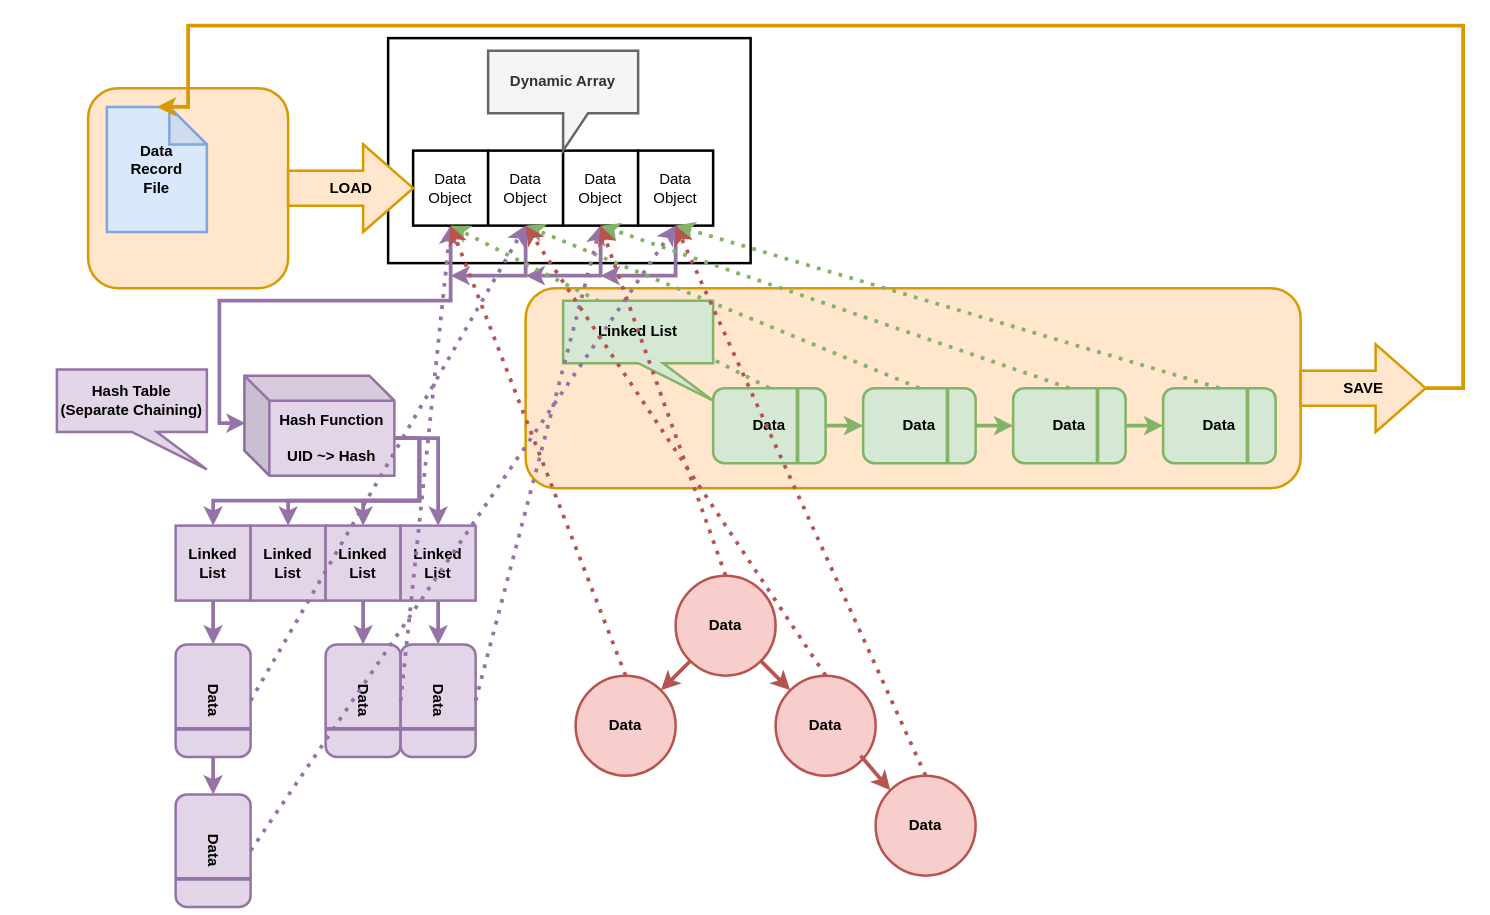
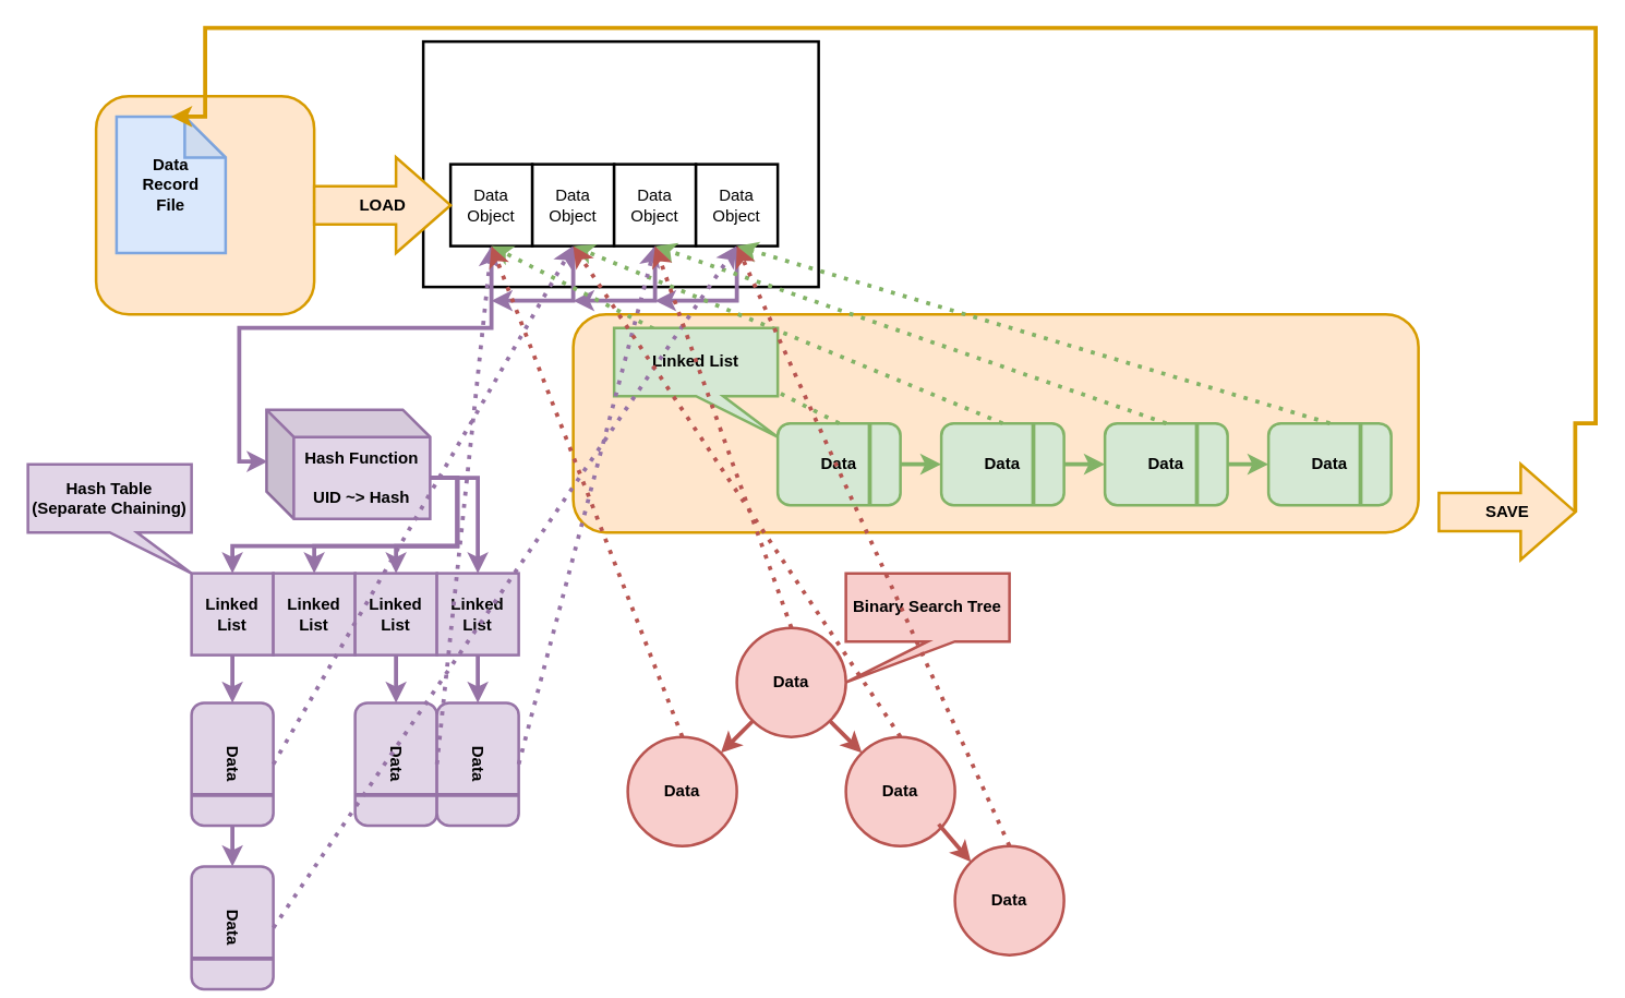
- <mxCell id="15" value="&lt;b&gt;Dynamic Array&lt;/b&gt;" style="shape=callout;whiteSpace=wrap;html=1;perimeter=calloutPerimeter;strokeColor=#666666;strokeWidth=2;fillColor=#f5f5f5;fontColor=#333333;" parent="1" vertex="1"><mxGeometry x="390" y="40" width="120" height="80" as="geometry" /></mxCell>
- <mxCell id="34" value="&lt;b&gt;SAVE&lt;/b&gt;" style="html=1;shadow=0;dashed=0;align=center;verticalAlign=middle;shape=mxgraph.arrows2.arrow;dy=0.6;dx=40;notch=0;strokeColor=#d79b00;strokeWidth=2;fillColor=#ffe6cc;" parent="1" vertex="1"><mxGeometry x="1040" y="275" width="100" height="70" as="geometry" /></mxCell>
+ <mxCell id="34" value="&lt;b&gt;SAVE&lt;/b&gt;" style="html=1;shadow=0;dashed=0;align=center;verticalAlign=middle;shape=mxgraph.arrows2.arrow;dy=0.6;dx=40;notch=0;strokeColor=#d79b00;strokeWidth=2;fillColor=#ffe6cc;" parent="1" vertex="1"><mxGeometry x="1055" y="340" width="100" height="70" as="geometry" /></mxCell>
- <mxCell id="39" value="&lt;b&gt;Hash Table&lt;br&gt;(Separate Chaining)&lt;br&gt;&lt;/b&gt;" style="shape=callout;whiteSpace=wrap;html=1;perimeter=calloutPerimeter;strokeColor=#9673a6;strokeWidth=2;fillColor=#e1d5e7;position2=1;" parent="1" vertex="1"><mxGeometry x="45" y="295" width="120" height="80" as="geometry" /></mxCell>
+ <mxCell id="39" value="&lt;b&gt;Hash Table&lt;br&gt;(Separate Chaining)&lt;br&gt;&lt;/b&gt;" style="shape=callout;whiteSpace=wrap;html=1;perimeter=calloutPerimeter;strokeColor=#9673a6;strokeWidth=2;fillColor=#e1d5e7;position2=1;" parent="1" vertex="1"><mxGeometry x="20" y="340" width="120" height="80" as="geometry" /></mxCell>
+ <mxCell id="66" value="&lt;b&gt;Binary Search Tree&lt;/b&gt;" style="shape=callout;whiteSpace=wrap;html=1;perimeter=calloutPerimeter;strokeColor=#b85450;strokeWidth=2;fillColor=#f8cecc;position2=0;" parent="1" vertex="1"><mxGeometry x="620" y="420" width="120" height="80" as="geometry" /></mxCell>
